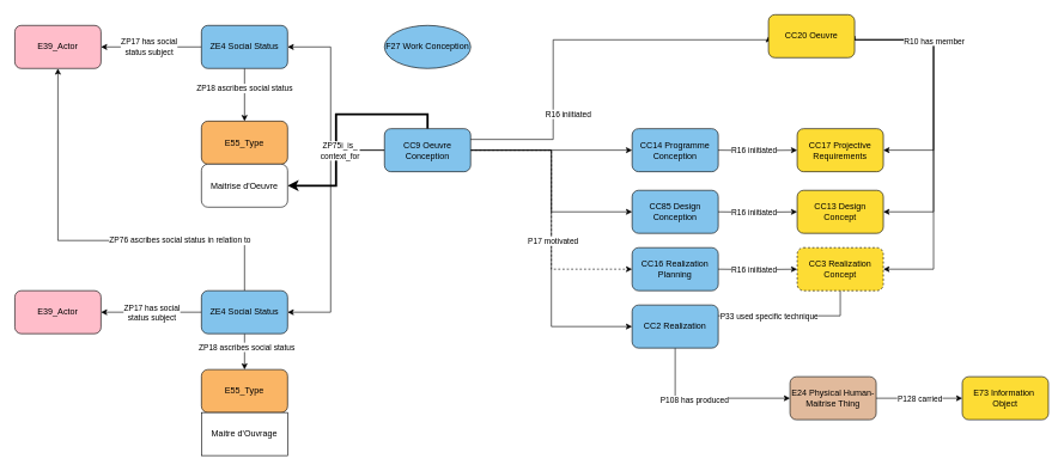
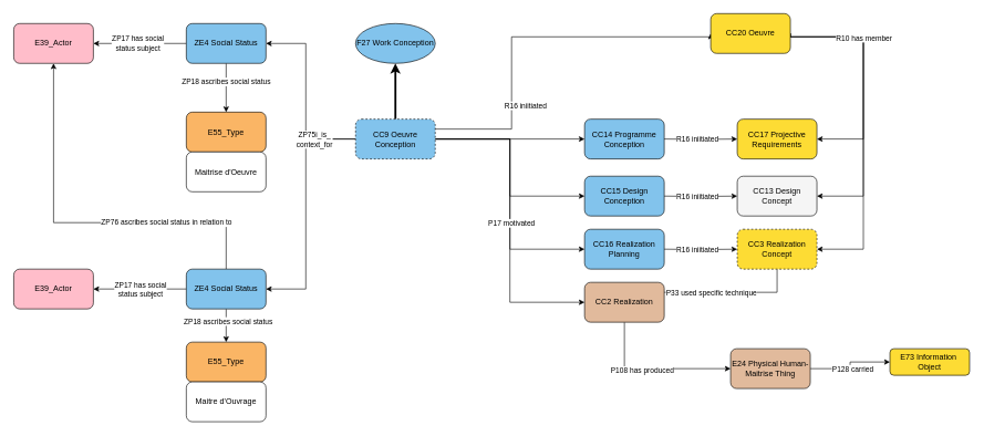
- <mxCell id="3" style="edgeStyle=orthogonalEdgeStyle;rounded=0;orthogonalLoop=1;jettySize=auto;html=1;exitX=0.5;exitY=0;exitDx=0;exitDy=0;strokeWidth=3;" edge="1" parent="1" source="11" target="52"><mxGeometry relative="1" as="geometry" /></mxCell>
+ <mxCell id="3" style="edgeStyle=orthogonalEdgeStyle;rounded=0;orthogonalLoop=1;jettySize=auto;html=1;exitX=0.5;exitY=0;exitDx=0;exitDy=0;entryX=0.5;entryY=1;entryDx=0;entryDy=0;strokeWidth=3;" edge="1" parent="1" source="11" target="12"><mxGeometry relative="1" as="geometry" /></mxCell>
- <mxCell id="11" value="CC9 Oeuvre Conception" style="rounded=1;whiteSpace=wrap;html=1;fillColor=#82c3ec" vertex="1" parent="1"><mxGeometry x="535" y="179" width="120" height="60" as="geometry" /></mxCell>
+ <mxCell id="11" value="CC9 Oeuvre Conception" style="rounded=1;whiteSpace=wrap;html=1;fillColor=#82c3ec;dashed=1;" vertex="1" parent="1"><mxGeometry x="535" y="179" width="120" height="60" as="geometry" /></mxCell>
- <mxCell id="19" value="CC85 Design Conception" style="rounded=1;whiteSpace=wrap;html=1;fillColor=#82c3ec" vertex="1" parent="1"><mxGeometry x="880" y="265" width="120" height="60" as="geometry" /></mxCell>
+ <mxCell id="19" value="CC15 Design Conception" style="rounded=1;whiteSpace=wrap;html=1;fillColor=#82c3ec" vertex="1" parent="1"><mxGeometry x="880" y="265" width="120" height="60" as="geometry" /></mxCell>
- <mxCell id="24" value="CC13 Design Concept" style="rounded=1;whiteSpace=wrap;html=1;fillColor=#fddc34" vertex="1" parent="1"><mxGeometry x="1110" y="265" width="120" height="60" as="geometry" /></mxCell>
+ <mxCell id="24" value="CC13 Design Concept" style="rounded=1;whiteSpace=wrap;html=1;fillColor=#f5f5f5;" vertex="1" parent="1"><mxGeometry x="1110" y="265" width="120" height="60" as="geometry" /></mxCell>
- <mxCell id="6" style="edgeStyle=orthogonalEdgeStyle;rounded=0;orthogonalLoop=1;jettySize=auto;html=1;exitX=1;exitY=0.5;exitDx=0;exitDy=0;entryX=0;entryY=0.5;entryDx=0;entryDy=0;dashed=1;" edge="1" parent="1" source="11" target="20"><mxGeometry relative="1" as="geometry" /></mxCell>
+ <mxCell id="6" style="edgeStyle=orthogonalEdgeStyle;rounded=0;orthogonalLoop=1;jettySize=auto;html=1;exitX=1;exitY=0.5;exitDx=0;exitDy=0;entryX=0;entryY=0.5;entryDx=0;entryDy=0;" edge="1" parent="1" source="11" target="20"><mxGeometry relative="1" as="geometry" /></mxCell>
- <mxCell id="17" value="CC2 Realization" style="rounded=1;whiteSpace=wrap;html=1;fillColor=#82c3ec" vertex="1" parent="1"><mxGeometry x="880" y="425" width="120" height="60" as="geometry" /></mxCell>
+ <mxCell id="17" value="CC2 Realization" style="rounded=1;whiteSpace=wrap;html=1;fillColor=#e1ba9c;" vertex="1" parent="1"><mxGeometry x="880" y="425" width="120" height="60" as="geometry" /></mxCell>
- <mxCell id="57" value="E73 Information&amp;nbsp;&lt;br&gt;Object" style="rounded=1;whiteSpace=wrap;html=1;fillColor=#fddc34" vertex="1" parent="1"><mxGeometry x="1340" y="525" width="120" height="60" as="geometry" /></mxCell>
+ <mxCell id="57" value="E73 Information&amp;nbsp;&lt;br&gt;Object" style="rounded=1;whiteSpace=wrap;html=1;fillColor=#fddc34" vertex="1" parent="1"><mxGeometry x="1340" y="525" width="120" height="40" as="geometry" /></mxCell>
- <mxCell id="53" value="Maitre d'Ouvrage" style="whiteSpace=wrap;html=1;fillColor=#ffffff;rounded=0;" vertex="1" parent="1"><mxGeometry x="280" y="575" width="120" height="60" as="geometry" /></mxCell>
+ <mxCell id="53" value="Maitre d'Ouvrage" style="rounded=1;whiteSpace=wrap;html=1;fillColor=#ffffff" vertex="1" parent="1"><mxGeometry x="280" y="575" width="120" height="60" as="geometry" /></mxCell>
